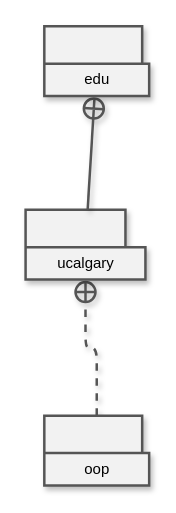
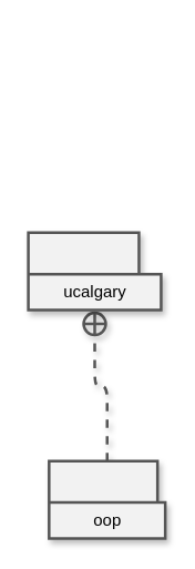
- <mxCell id="6" parent="1" value="edu" style="shape=folder;tabWidth=80;tabHeight=30;tabPosition=left;boundedLbl=1;html=1;strokeColor=#555555;strokeWidth=2;shadow=1;fillColor=#F2F2F2;swimlaneFillColor=#F2F2F2;" vertex="1"><mxGeometry x="35" y="20" width="84" height="56" as="geometry" /></mxCell>
- <mxCell id="5" parent="1" value="" style="endArrow=circlePlus;startArrow=none;endFill=0;startFill=0;html=1;strokeColor=#555555;strokeWidth=2;shadow=1;fillColor=#F2F2F2;swimlaneFillColor=#F2F2F2;" edge="1" source="3" target="6"><mxGeometry x="20" y="46" width="74" height="111" as="geometry"><mxPoint x="77" y="167" as="sourcePoint" /><mxPoint x="77" y="76" as="targetPoint" /></mxGeometry></mxCell>
